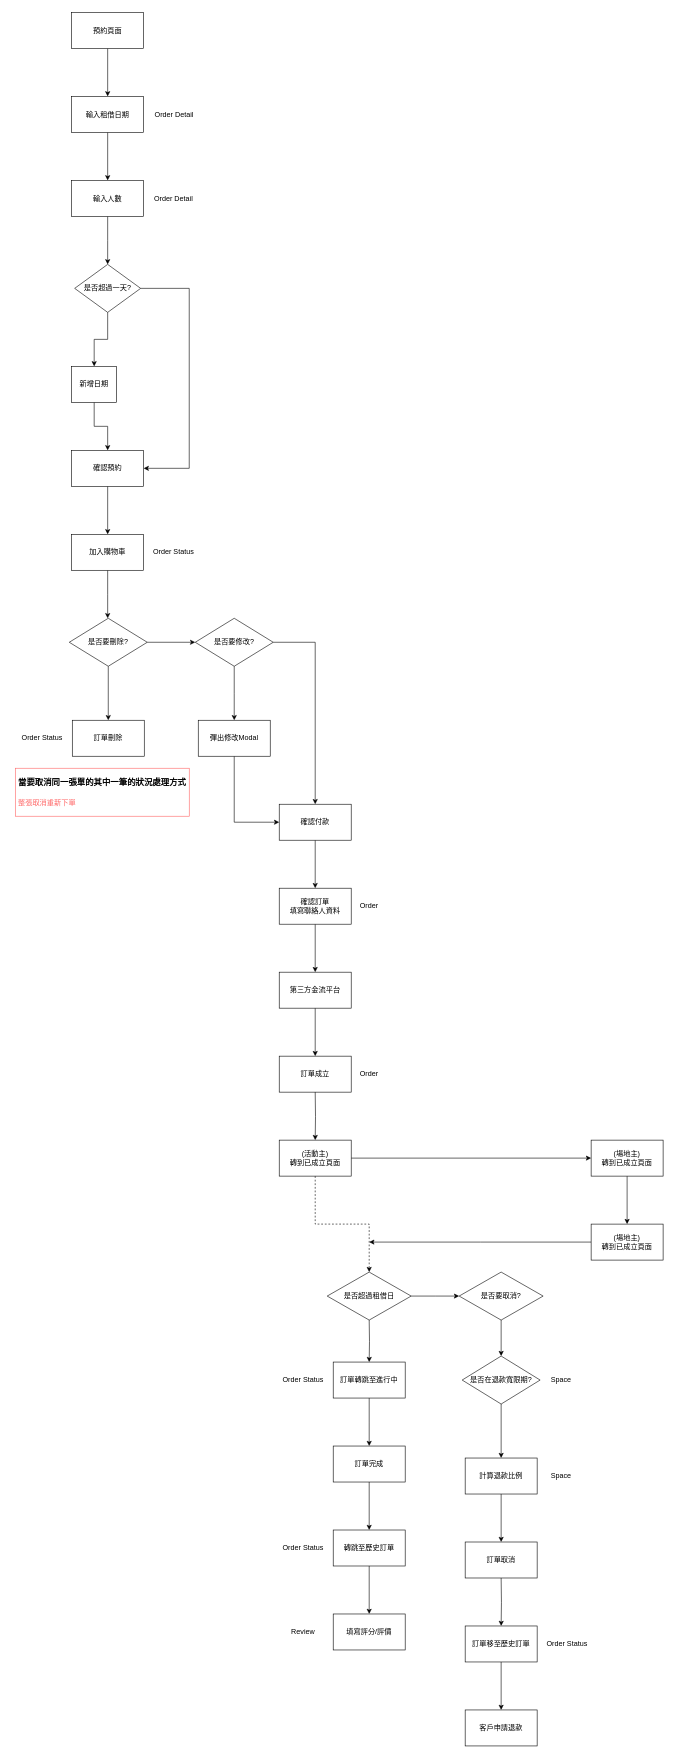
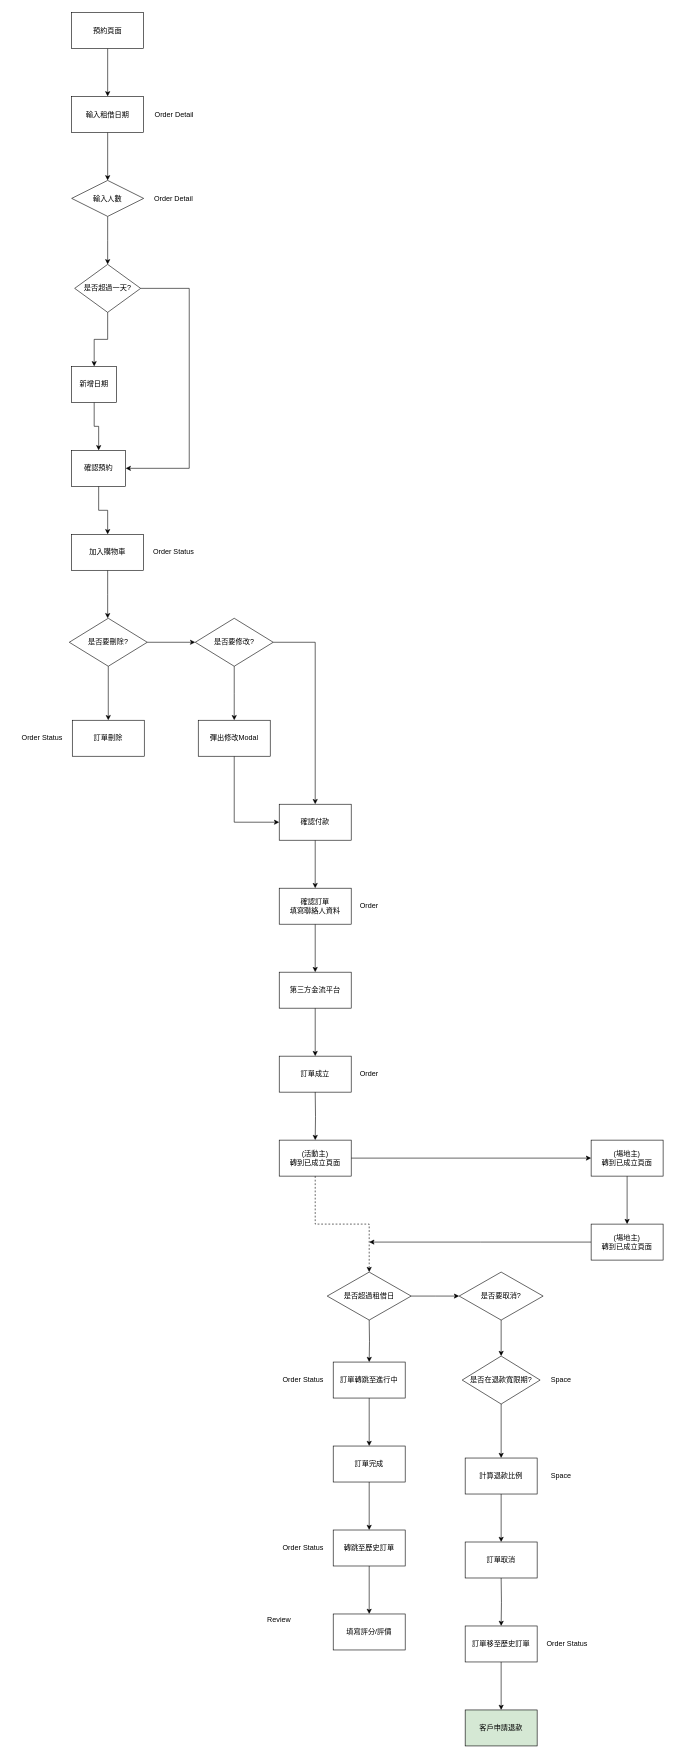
- <mxCell id="14" value="輸入人數" style="rounded=0;whiteSpace=wrap;html=1;" parent="1" vertex="1"><mxGeometry x="119" y="300" width="120" height="60" as="geometry" /></mxCell>
+ <mxCell id="14" value="輸入人數" style="rhombus;whiteSpace=wrap;html=1;" parent="1" vertex="1"><mxGeometry x="119" y="300" width="120" height="60" as="geometry" /></mxCell>
- <mxCell id="12" value="確認預約" style="whiteSpace=wrap;html=1;" parent="1" vertex="1"><mxGeometry x="119" y="750" width="120" height="60" as="geometry" /></mxCell>
+ <mxCell id="12" value="確認預約" style="whiteSpace=wrap;html=1;" parent="1" vertex="1"><mxGeometry x="119" y="750" width="90" height="60" as="geometry" /></mxCell>
- <mxCell id="74" value="&lt;h1&gt;&lt;font style=&quot;font-size: 14px&quot;&gt;當要取消同一張單的其中一筆的狀況處理方式&lt;/font&gt;&lt;/h1&gt;&lt;p&gt;&lt;font color=&quot;#ff6666&quot;&gt;整張取消重新下單&lt;/font&gt;&lt;/p&gt;" style="text;html=1;strokeColor=#FF6666;fillColor=none;spacing=5;spacingTop=-20;whiteSpace=wrap;overflow=hidden;rounded=0;" parent="1" vertex="1"><mxGeometry x="25" y="1280" width="290" height="80" as="geometry" /></mxCell>
- <mxCell id="70" value="Review" style="text;html=1;strokeColor=none;fillColor=none;align=center;verticalAlign=middle;whiteSpace=wrap;rounded=0;" parent="1" vertex="1"><mxGeometry x="455" y="2710" width="100" height="20" as="geometry" /></mxCell>
+ <mxCell id="70" value="Review" style="text;html=1;strokeColor=none;fillColor=none;align=center;verticalAlign=middle;whiteSpace=wrap;rounded=0;" parent="1" vertex="1"><mxGeometry x="415" y="2690" width="100" height="20" as="geometry" /></mxCell>
- <mxCell id="52" value="客戶申請退款" style="whiteSpace=wrap;html=1;" parent="1" vertex="1"><mxGeometry x="775" y="2850" width="120" height="60" as="geometry" /></mxCell>
+ <mxCell id="52" value="客戶申請退款" style="whiteSpace=wrap;html=1;fillColor=#d5e8d4;" parent="1" vertex="1"><mxGeometry x="775" y="2850" width="120" height="60" as="geometry" /></mxCell>
